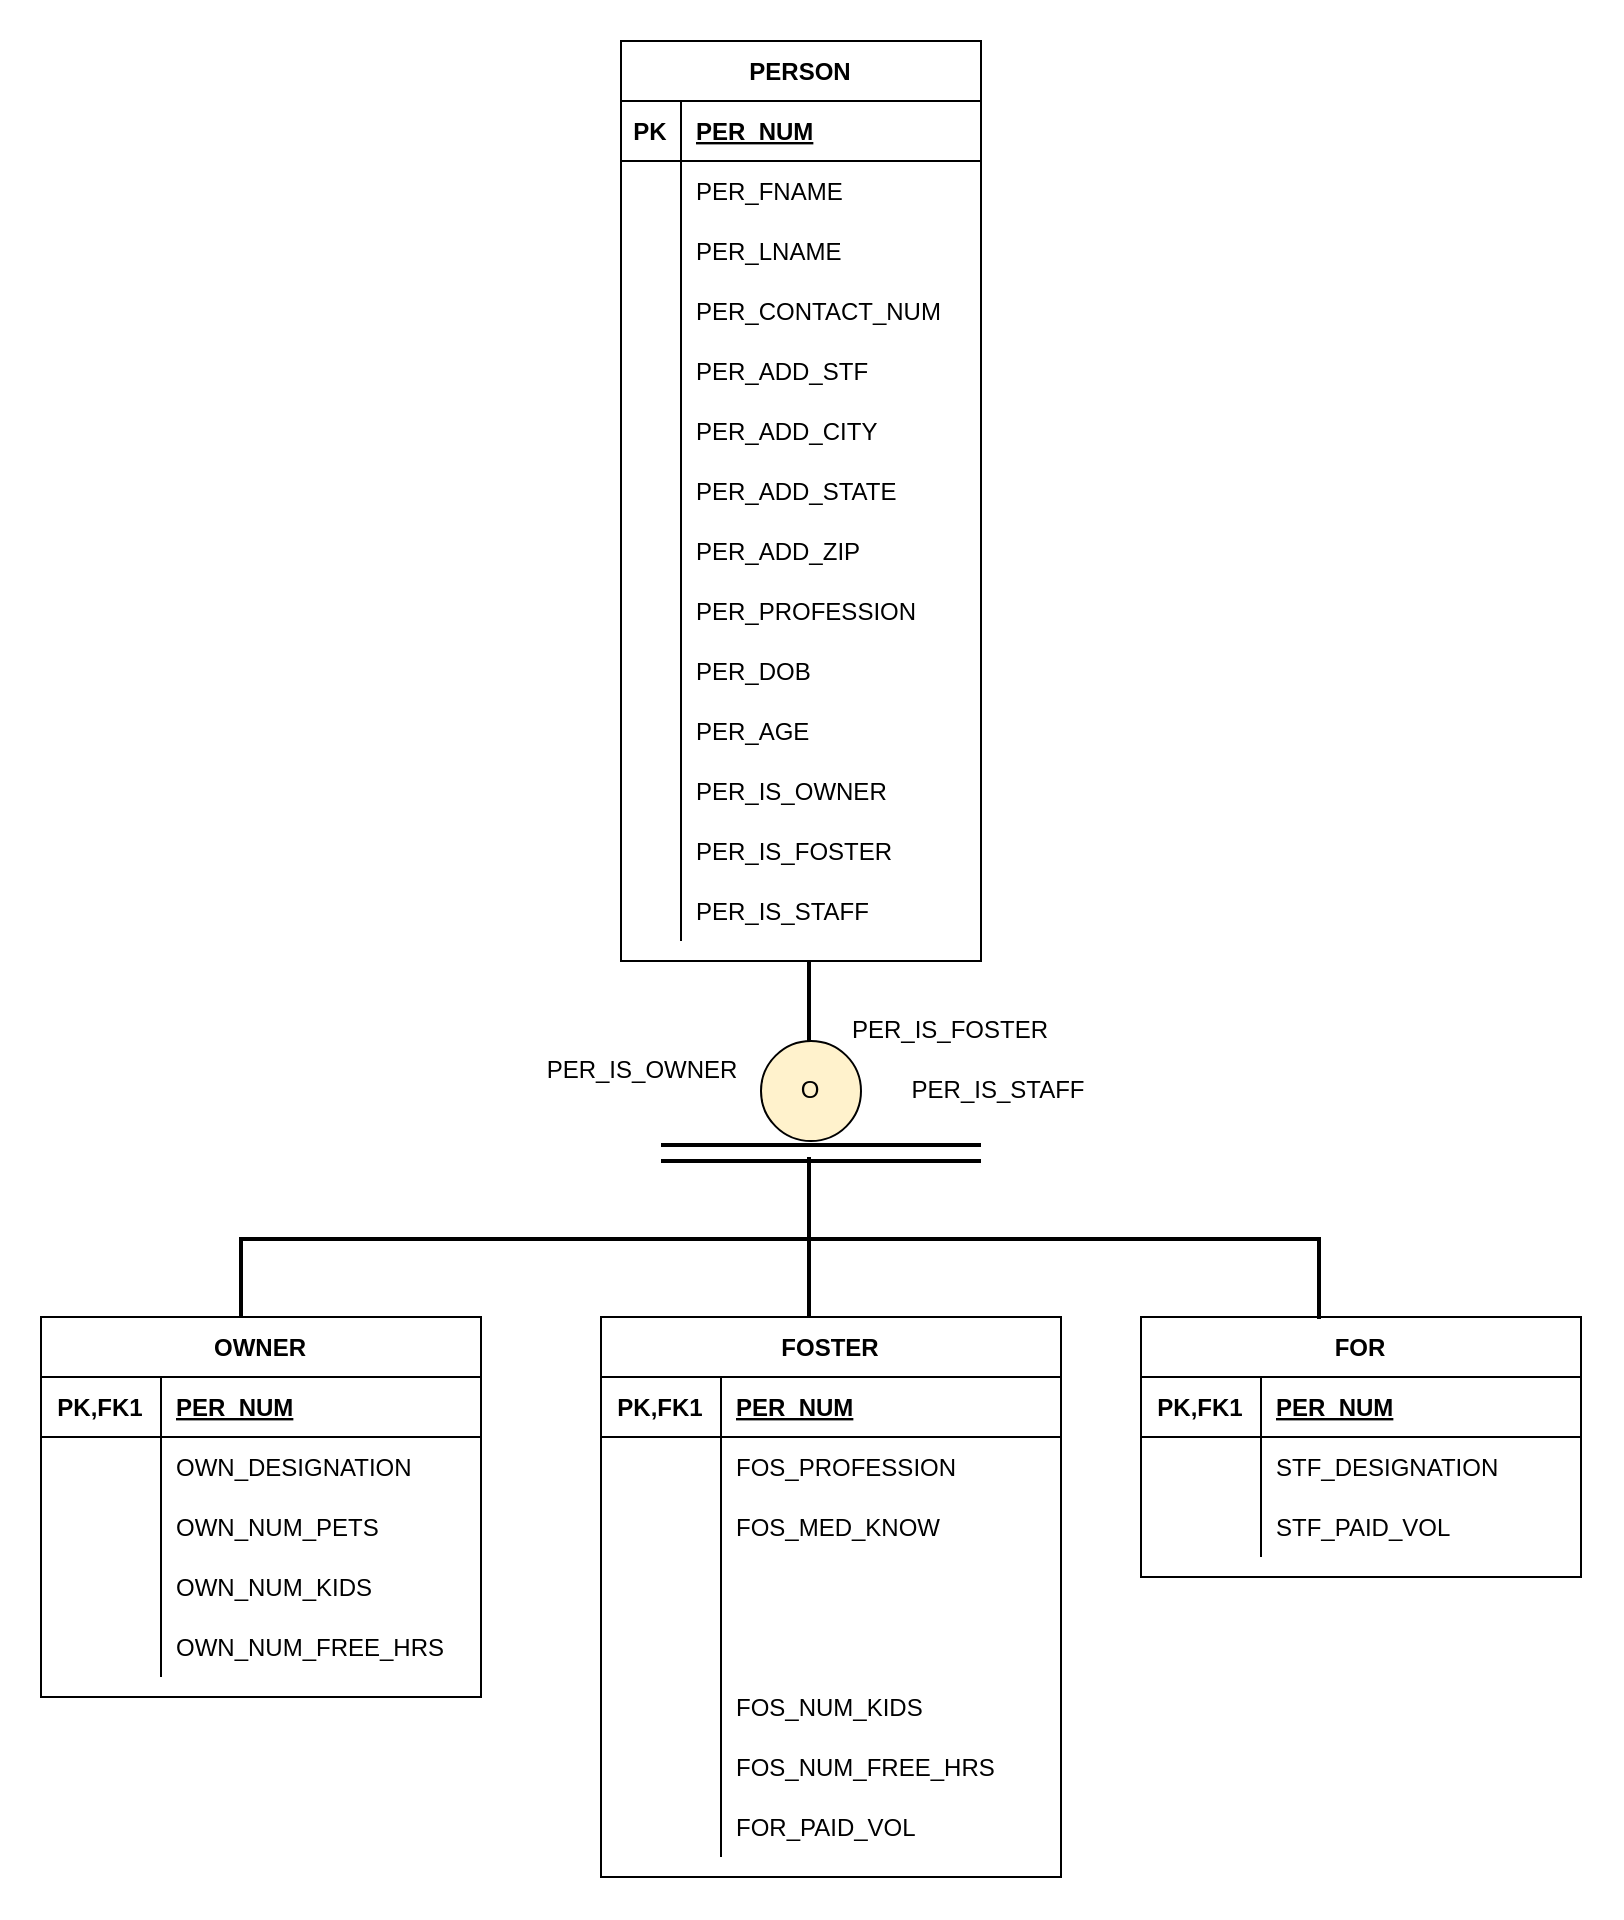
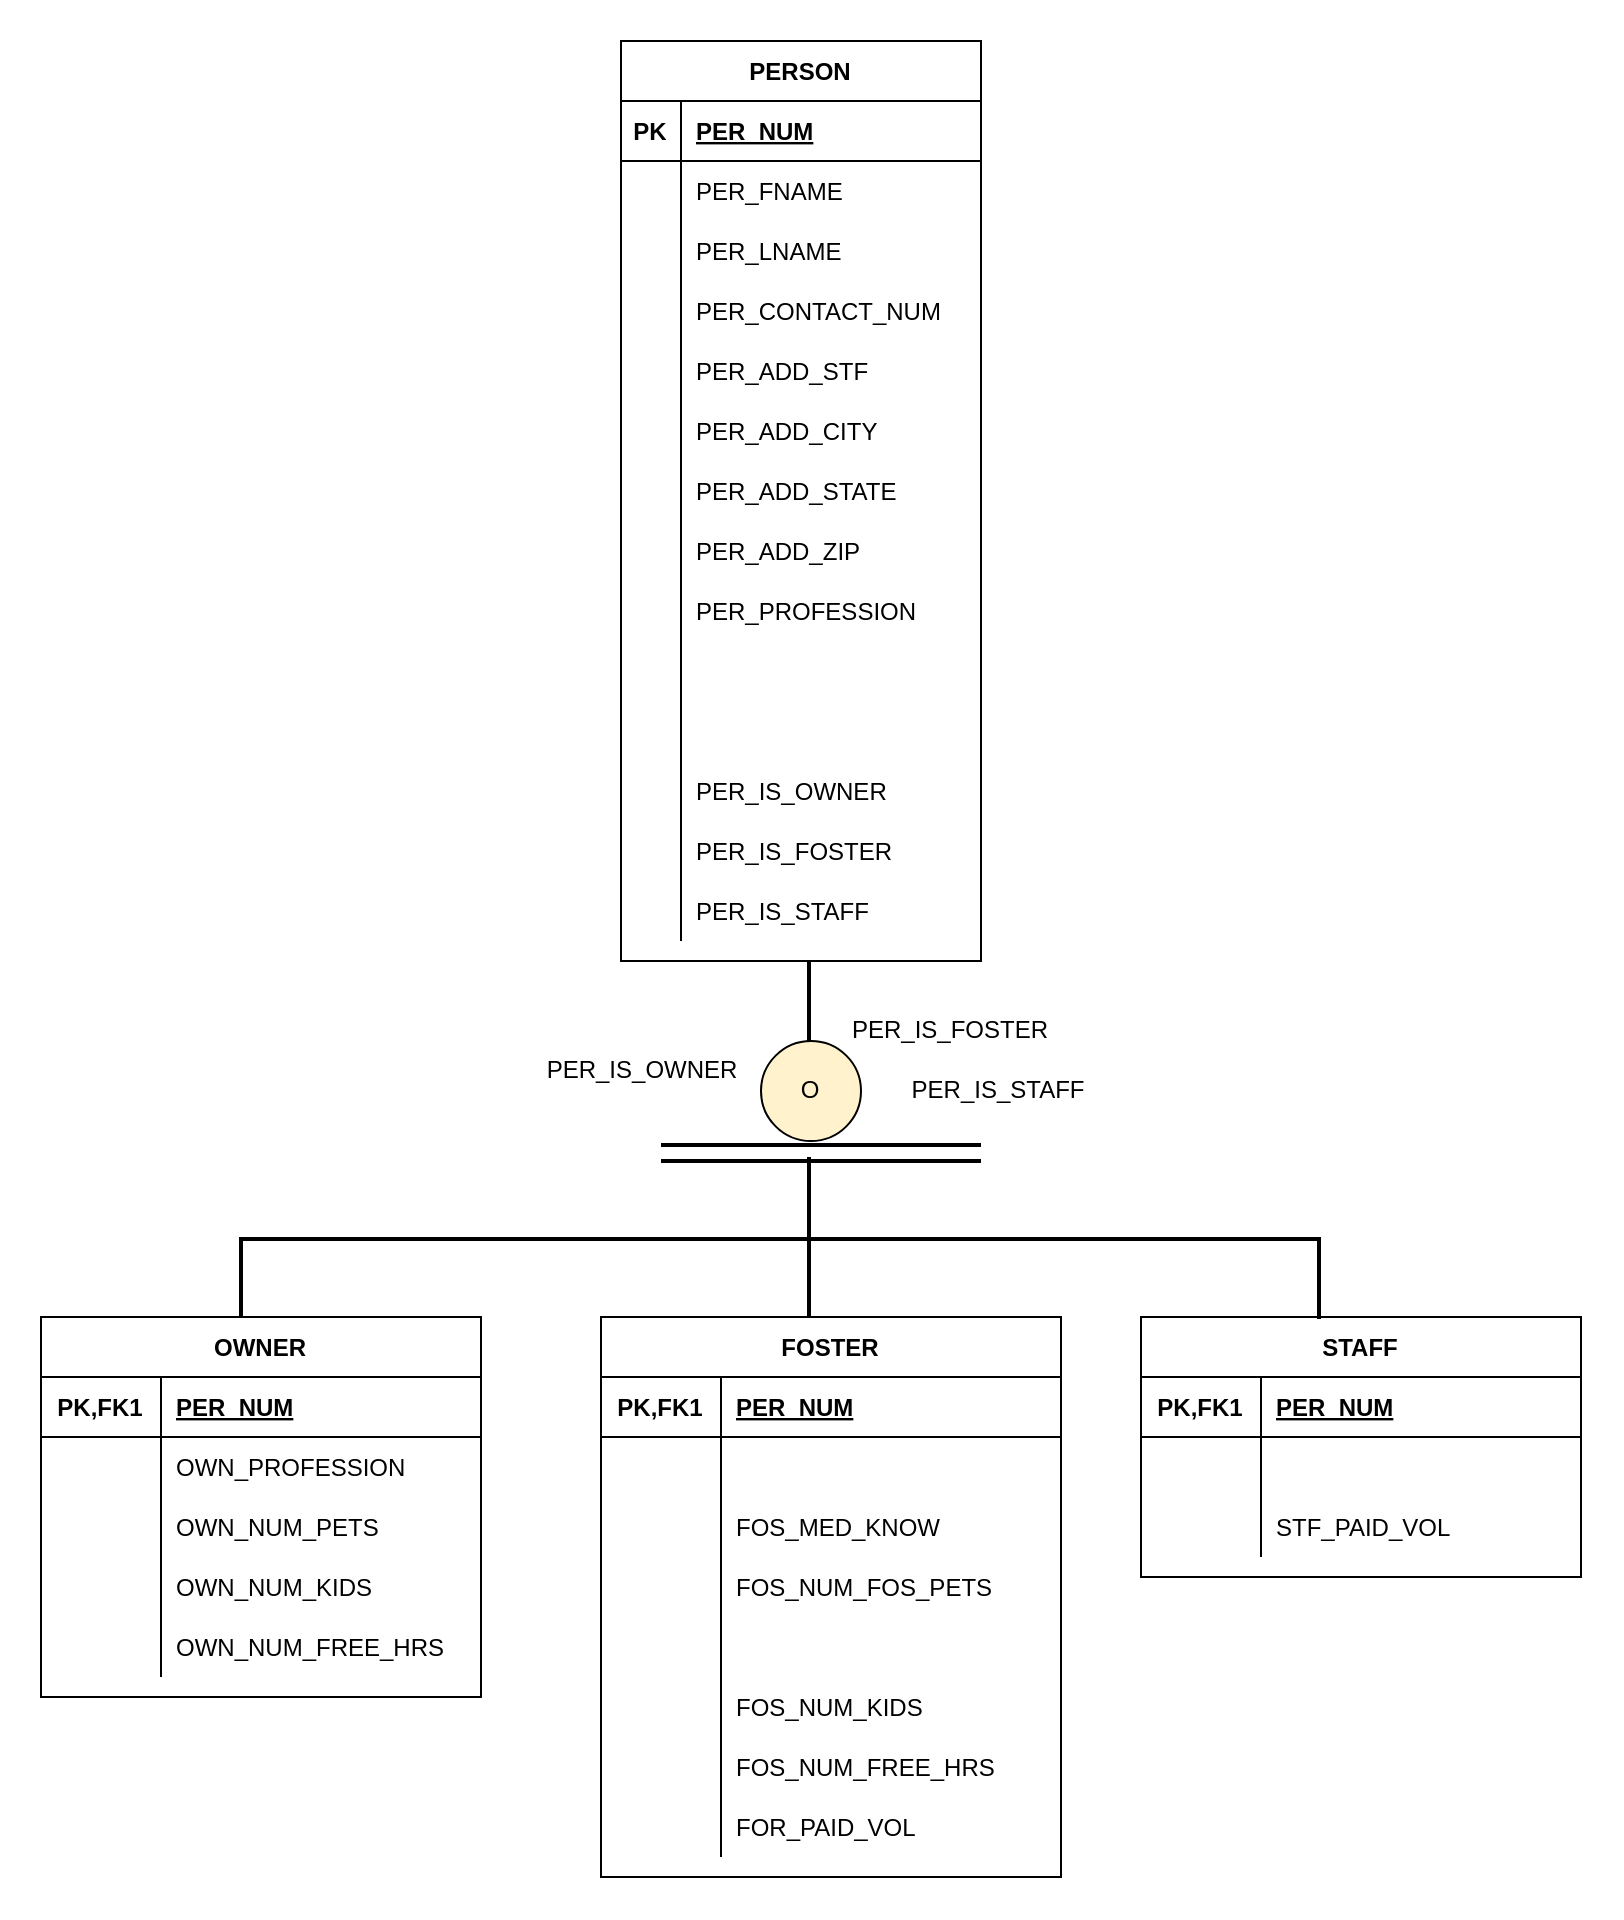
- <mxCell id="32" value="PER_DOB" style="shape=partialRectangle;connectable=0;fillColor=none;top=0;left=0;bottom=0;right=0;align=left;spacingLeft=6;overflow=hidden;" parent="30" vertex="1"><mxGeometry x="30" width="150" height="30" as="geometry"><mxRectangle width="150" height="30" as="alternateBounds" /></mxGeometry></mxCell>
- <mxCell id="35" value="PER_AGE" style="shape=partialRectangle;connectable=0;fillColor=none;top=0;left=0;bottom=0;right=0;align=left;spacingLeft=6;overflow=hidden;" parent="33" vertex="1"><mxGeometry x="30" width="150" height="30" as="geometry"><mxRectangle width="150" height="30" as="alternateBounds" /></mxGeometry></mxCell>
- <mxCell id="48" value="FOR" style="shape=table;startSize=30;container=1;collapsible=1;childLayout=tableLayout;fixedRows=1;rowLines=0;fontStyle=1;align=center;resizeLast=1;" parent="1" vertex="1"><mxGeometry x="570" y="658" width="220" height="130" as="geometry" /></mxCell>
+ <mxCell id="48" value="STAFF" style="shape=table;startSize=30;container=1;collapsible=1;childLayout=tableLayout;fixedRows=1;rowLines=0;fontStyle=1;align=center;resizeLast=1;" parent="1" vertex="1"><mxGeometry x="570" y="658" width="220" height="130" as="geometry" /></mxCell>
- <mxCell id="64" value="FOS_PROFESSION" style="shape=partialRectangle;connectable=0;fillColor=none;top=0;left=0;bottom=0;right=0;align=left;spacingLeft=6;overflow=hidden;" parent="62" vertex="1"><mxGeometry x="60" width="170" height="30" as="geometry"><mxRectangle width="170" height="30" as="alternateBounds" /></mxGeometry></mxCell>
- <mxCell id="54" value="STF_DESIGNATION" style="shape=partialRectangle;connectable=0;fillColor=none;top=0;left=0;bottom=0;right=0;align=left;spacingLeft=6;overflow=hidden;" parent="52" vertex="1"><mxGeometry x="60" width="160" height="30" as="geometry"><mxRectangle width="160" height="30" as="alternateBounds" /></mxGeometry></mxCell>
- <mxCell id="88" value="OWN_DESIGNATION" style="shape=partialRectangle;connectable=0;fillColor=none;top=0;left=0;bottom=0;right=0;align=left;spacingLeft=6;overflow=hidden;" parent="86" vertex="1"><mxGeometry x="60" width="160" height="30" as="geometry"><mxRectangle width="160" height="30" as="alternateBounds" /></mxGeometry></mxCell>
+ <mxCell id="88" value="OWN_PROFESSION" style="shape=partialRectangle;connectable=0;fillColor=none;top=0;left=0;bottom=0;right=0;align=left;spacingLeft=6;overflow=hidden;" parent="86" vertex="1"><mxGeometry x="60" width="160" height="30" as="geometry"><mxRectangle width="160" height="30" as="alternateBounds" /></mxGeometry></mxCell>
+ <mxCell id="70" value="FOS_NUM_FOS_PETS" style="shape=partialRectangle;connectable=0;fillColor=none;top=0;left=0;bottom=0;right=0;align=left;spacingLeft=6;overflow=hidden;" parent="68" vertex="1"><mxGeometry x="60" width="170" height="30" as="geometry"><mxRectangle width="170" height="30" as="alternateBounds" /></mxGeometry></mxCell>
